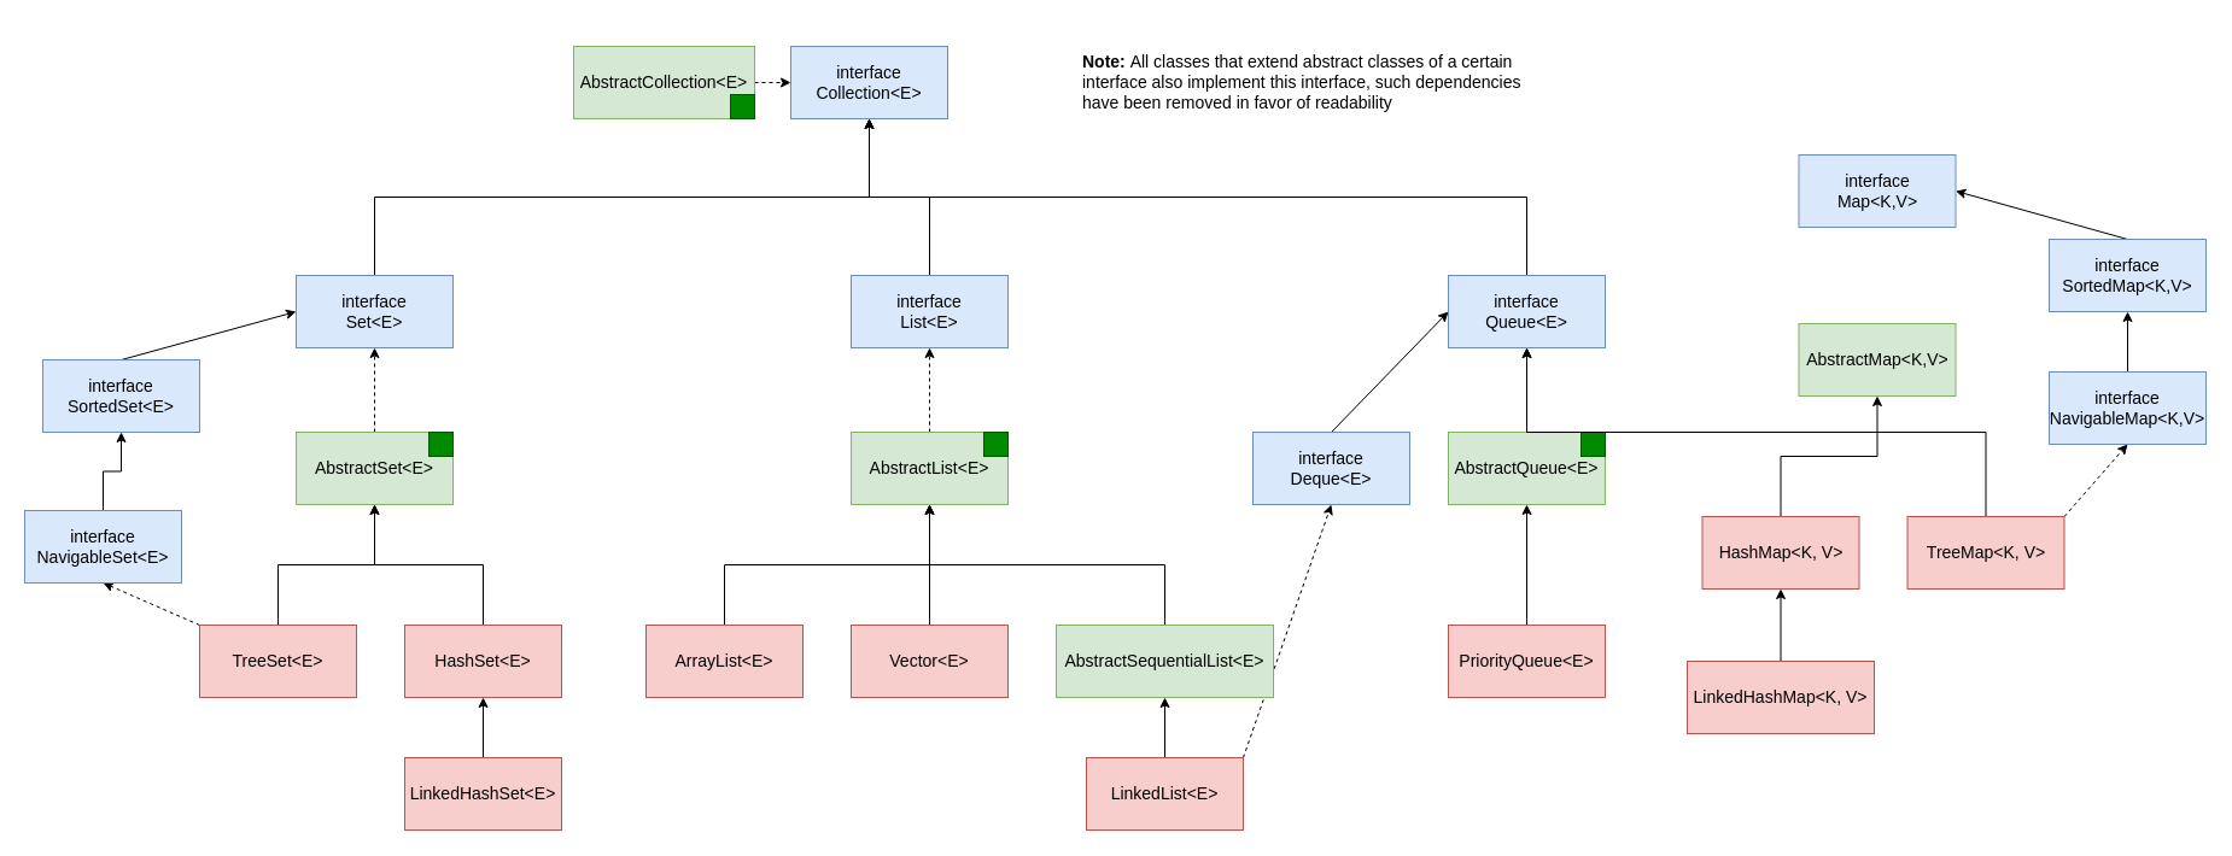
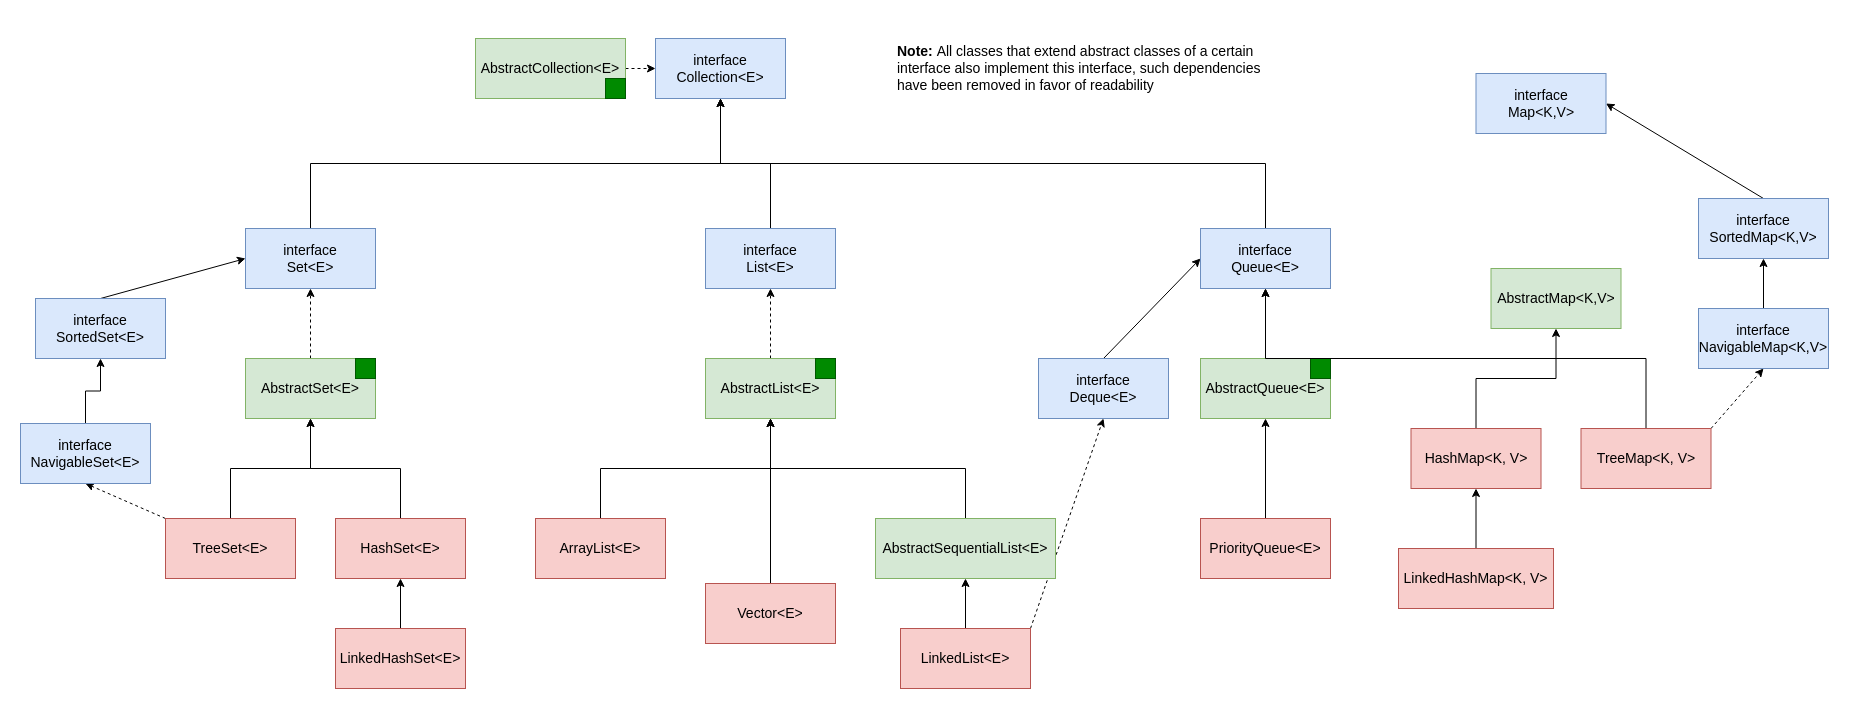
- <mxCell id="50" value="&lt;font style=&quot;font-size: 14px;&quot;&gt;interface&lt;br&gt;Map&amp;lt;K,V&amp;gt;&lt;/font&gt;" style="rounded=0;whiteSpace=wrap;html=1;fillColor=#dae8fc;strokeColor=#6c8ebf;" parent="1" vertex="1"><mxGeometry x="1490.5" y="128" width="130" height="60" as="geometry" /></mxCell>
+ <mxCell id="50" value="&lt;font style=&quot;font-size: 14px;&quot;&gt;interface&lt;br&gt;Map&amp;lt;K,V&amp;gt;&lt;/font&gt;" style="rounded=0;whiteSpace=wrap;html=1;fillColor=#dae8fc;strokeColor=#6c8ebf;" parent="1" vertex="1"><mxGeometry x="1475.5" y="73" width="130" height="60" as="geometry" /></mxCell>
- <mxCell id="19" value="&lt;font style=&quot;font-size: 14px;&quot;&gt;Vector&amp;lt;E&amp;gt;&lt;/font&gt;" style="rounded=0;whiteSpace=wrap;html=1;fillColor=#f8cecc;strokeColor=#b85450;" parent="1" vertex="1"><mxGeometry x="705" y="518" width="130" height="60" as="geometry" /></mxCell>
+ <mxCell id="19" value="&lt;font style=&quot;font-size: 14px;&quot;&gt;Vector&amp;lt;E&amp;gt;&lt;/font&gt;" style="rounded=0;whiteSpace=wrap;html=1;fillColor=#f8cecc;strokeColor=#b85450;" parent="1" vertex="1"><mxGeometry x="705" y="583" width="130" height="60" as="geometry" /></mxCell>
